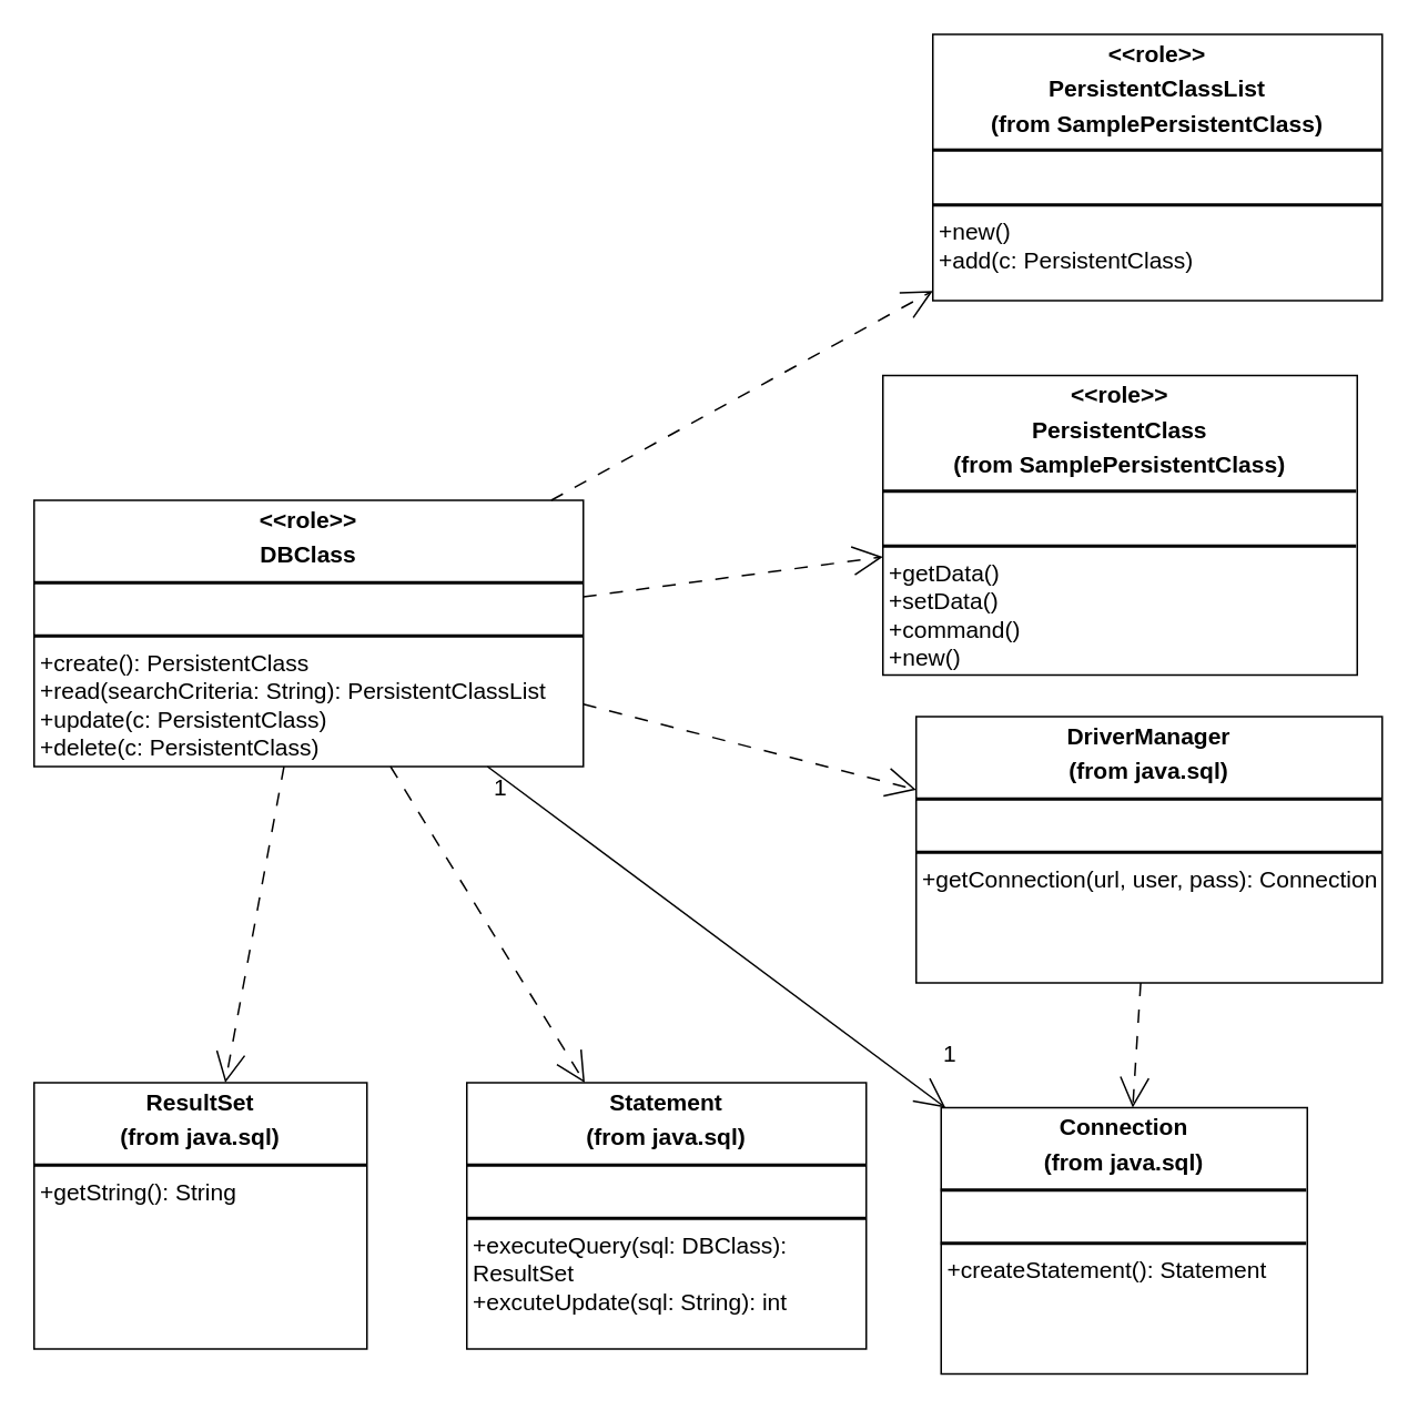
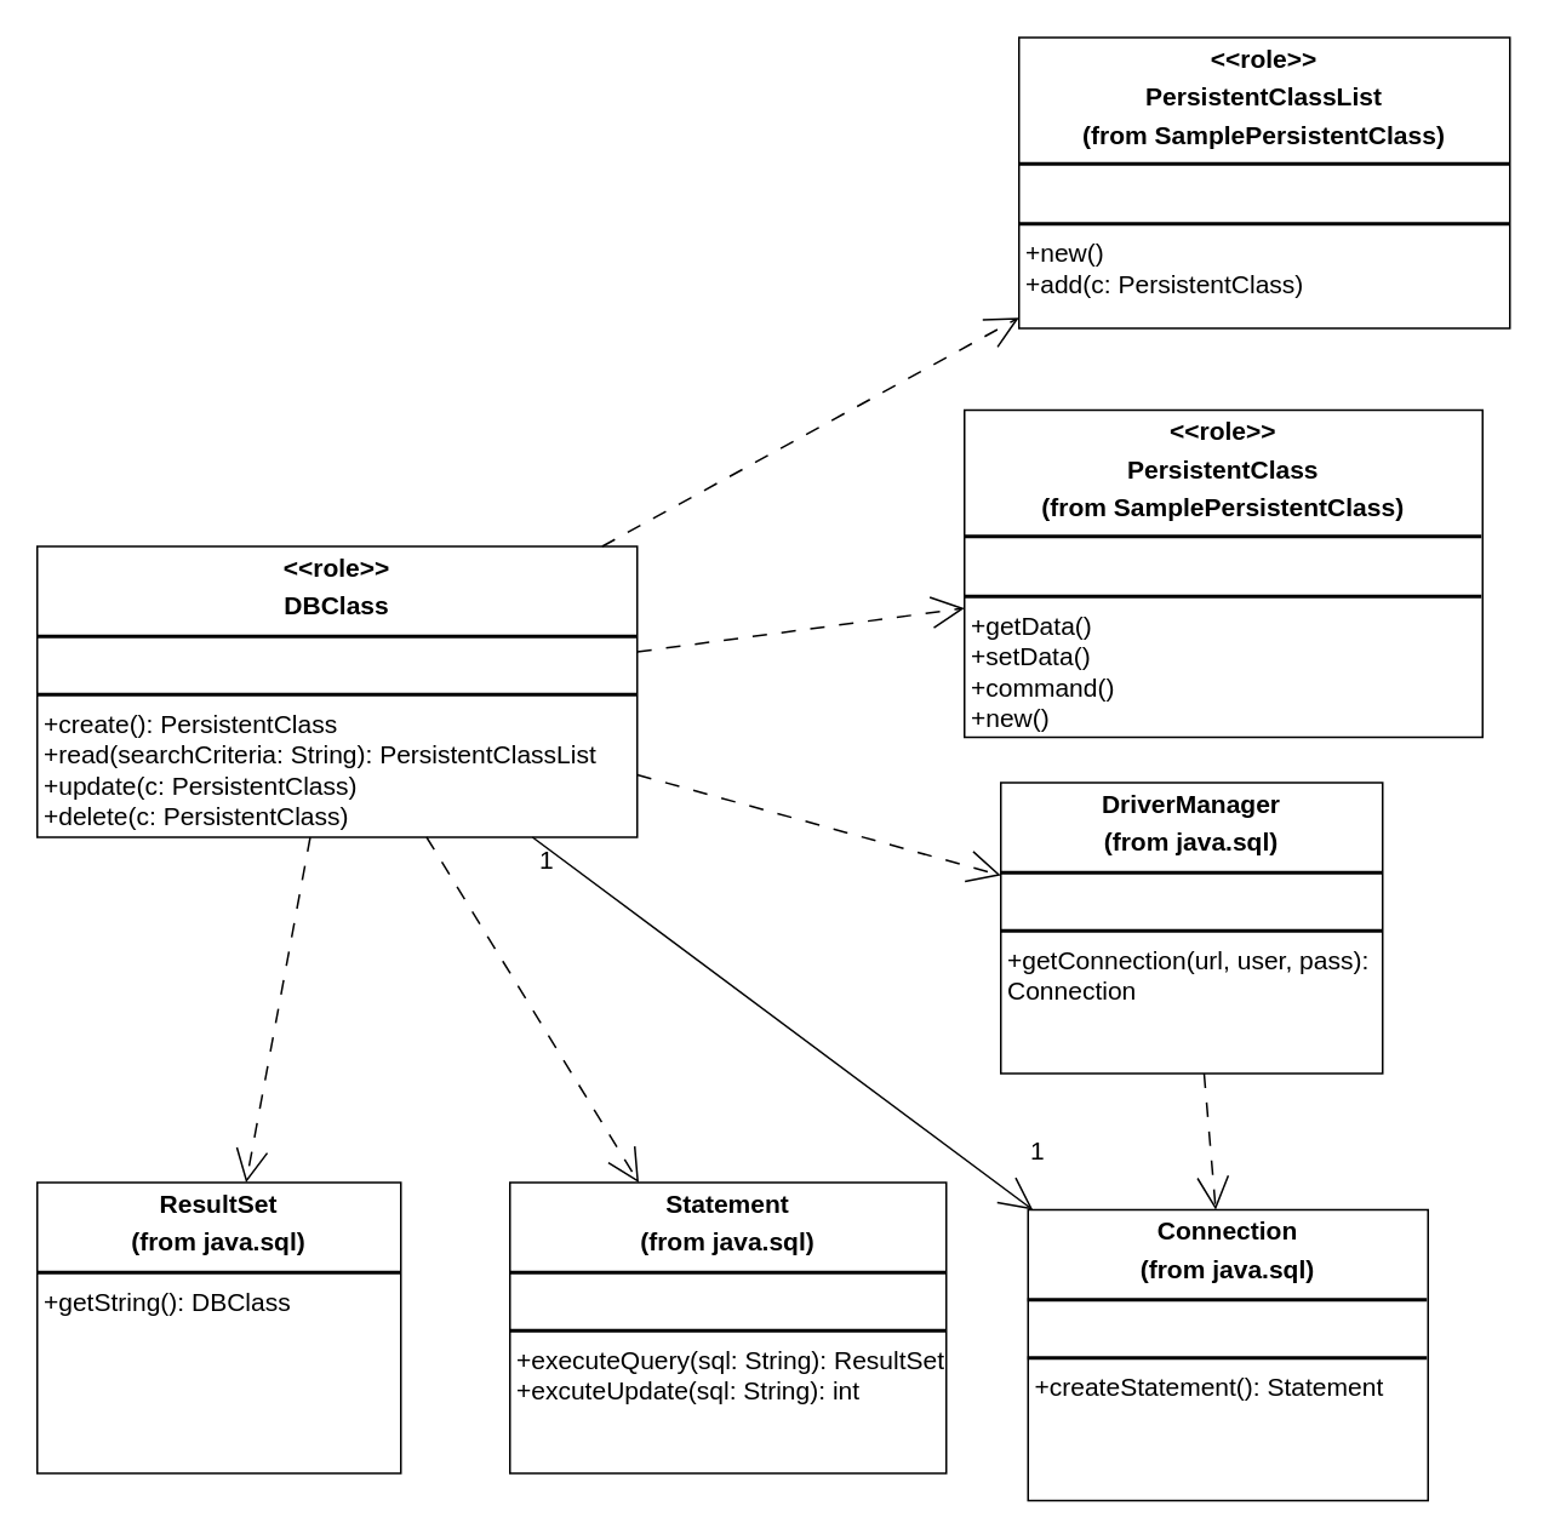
- <mxCell id="5" value="&lt;p style=&quot;margin:0px;margin-top:4px;text-align:center;&quot;&gt;&lt;b&gt;DriverManager&lt;/b&gt;&lt;/p&gt;&lt;p style=&quot;margin:0px;margin-top:4px;text-align:center;&quot;&gt;&lt;b&gt;(from java.sql)&lt;/b&gt;&lt;/p&gt;&lt;hr style=&quot;border-style:solid;&quot;&gt;&lt;p style=&quot;margin:0px;margin-left:4px;&quot;&gt;&lt;br&gt;&lt;/p&gt;&lt;hr style=&quot;border-style:solid;&quot;&gt;&lt;p style=&quot;margin:0px;margin-left:4px;&quot;&gt;+getConnection(url, user, pass): Connection&lt;/p&gt;" style="verticalAlign=top;align=left;overflow=fill;html=1;whiteSpace=wrap;fontSize=14;" vertex="1" parent="1"><mxGeometry x="550" y="430" width="280" height="160" as="geometry" /></mxCell>
+ <mxCell id="5" value="&lt;p style=&quot;margin:0px;margin-top:4px;text-align:center;&quot;&gt;&lt;b&gt;DriverManager&lt;/b&gt;&lt;/p&gt;&lt;p style=&quot;margin:0px;margin-top:4px;text-align:center;&quot;&gt;&lt;b&gt;(from java.sql)&lt;/b&gt;&lt;/p&gt;&lt;hr style=&quot;border-style:solid;&quot;&gt;&lt;p style=&quot;margin:0px;margin-left:4px;&quot;&gt;&lt;br&gt;&lt;/p&gt;&lt;hr style=&quot;border-style:solid;&quot;&gt;&lt;p style=&quot;margin:0px;margin-left:4px;&quot;&gt;+getConnection(url, user, pass): Connection&lt;/p&gt;" style="verticalAlign=top;align=left;overflow=fill;html=1;whiteSpace=wrap;fontSize=14;" vertex="1" parent="1"><mxGeometry x="550" y="430" width="210" height="160" as="geometry" /></mxCell>
- <mxCell id="8" value="&lt;p style=&quot;margin:0px;margin-top:4px;text-align:center;&quot;&gt;&lt;b style=&quot;background-color: transparent; color: light-dark(rgb(0, 0, 0), rgb(255, 255, 255));&quot;&gt;ResultSet&lt;/b&gt;&lt;/p&gt;&lt;p style=&quot;margin:0px;margin-top:4px;text-align:center;&quot;&gt;&lt;b style=&quot;background-color: transparent; color: light-dark(rgb(0, 0, 0), rgb(255, 255, 255));&quot;&gt;(from java.sql)&lt;/b&gt;&lt;/p&gt;&lt;hr style=&quot;border-style:solid;&quot;&gt;&lt;p style=&quot;margin:0px;margin-left:4px;&quot;&gt;&lt;span style=&quot;background-color: transparent; color: light-dark(rgb(0, 0, 0), rgb(255, 255, 255));&quot;&gt;+getString(): String&lt;/span&gt;&lt;/p&gt;" style="verticalAlign=top;align=left;overflow=fill;html=1;whiteSpace=wrap;fontSize=14;" vertex="1" parent="1"><mxGeometry x="20" y="650" width="200" height="160" as="geometry" /></mxCell>
+ <mxCell id="8" value="&lt;p style=&quot;margin:0px;margin-top:4px;text-align:center;&quot;&gt;&lt;b style=&quot;background-color: transparent; color: light-dark(rgb(0, 0, 0), rgb(255, 255, 255));&quot;&gt;ResultSet&lt;/b&gt;&lt;/p&gt;&lt;p style=&quot;margin:0px;margin-top:4px;text-align:center;&quot;&gt;&lt;b style=&quot;background-color: transparent; color: light-dark(rgb(0, 0, 0), rgb(255, 255, 255));&quot;&gt;(from java.sql)&lt;/b&gt;&lt;/p&gt;&lt;hr style=&quot;border-style:solid;&quot;&gt;&lt;p style=&quot;margin:0px;margin-left:4px;&quot;&gt;&lt;span style=&quot;background-color: transparent; color: light-dark(rgb(0, 0, 0), rgb(255, 255, 255));&quot;&gt;+getString(): DBClass&lt;/span&gt;&lt;/p&gt;" style="verticalAlign=top;align=left;overflow=fill;html=1;whiteSpace=wrap;fontSize=14;" vertex="1" parent="1"><mxGeometry x="20" y="650" width="200" height="160" as="geometry" /></mxCell>
- <mxCell id="7" value="&lt;p style=&quot;margin:0px;margin-top:4px;text-align:center;&quot;&gt;&lt;b style=&quot;background-color: transparent; color: light-dark(rgb(0, 0, 0), rgb(255, 255, 255));&quot;&gt;Statement&lt;/b&gt;&lt;/p&gt;&lt;p style=&quot;margin:0px;margin-top:4px;text-align:center;&quot;&gt;&lt;b style=&quot;background-color: transparent; color: light-dark(rgb(0, 0, 0), rgb(255, 255, 255));&quot;&gt;(from java.sql)&lt;/b&gt;&lt;/p&gt;&lt;hr style=&quot;border-style:solid;&quot;&gt;&lt;p style=&quot;margin:0px;margin-left:4px;&quot;&gt;&lt;br&gt;&lt;/p&gt;&lt;hr style=&quot;border-style:solid;&quot;&gt;&lt;p style=&quot;margin:0px;margin-left:4px;&quot;&gt;+executeQuery(sql: DBClass): ResultSet&lt;/p&gt;&lt;p style=&quot;margin:0px;margin-left:4px;&quot;&gt;+excuteUpdate(sql: String): int&lt;/p&gt;" style="verticalAlign=top;align=left;overflow=fill;html=1;whiteSpace=wrap;fontSize=14;" vertex="1" parent="1"><mxGeometry x="280" y="650" width="240" height="160" as="geometry" /></mxCell>
+ <mxCell id="7" value="&lt;p style=&quot;margin:0px;margin-top:4px;text-align:center;&quot;&gt;&lt;b style=&quot;background-color: transparent; color: light-dark(rgb(0, 0, 0), rgb(255, 255, 255));&quot;&gt;Statement&lt;/b&gt;&lt;/p&gt;&lt;p style=&quot;margin:0px;margin-top:4px;text-align:center;&quot;&gt;&lt;b style=&quot;background-color: transparent; color: light-dark(rgb(0, 0, 0), rgb(255, 255, 255));&quot;&gt;(from java.sql)&lt;/b&gt;&lt;/p&gt;&lt;hr style=&quot;border-style:solid;&quot;&gt;&lt;p style=&quot;margin:0px;margin-left:4px;&quot;&gt;&lt;br&gt;&lt;/p&gt;&lt;hr style=&quot;border-style:solid;&quot;&gt;&lt;p style=&quot;margin:0px;margin-left:4px;&quot;&gt;+executeQuery(sql: String): ResultSet&lt;/p&gt;&lt;p style=&quot;margin:0px;margin-left:4px;&quot;&gt;+excuteUpdate(sql: String): int&lt;/p&gt;" style="verticalAlign=top;align=left;overflow=fill;html=1;whiteSpace=wrap;fontSize=14;" vertex="1" parent="1"><mxGeometry x="280" y="650" width="240" height="160" as="geometry" /></mxCell>
